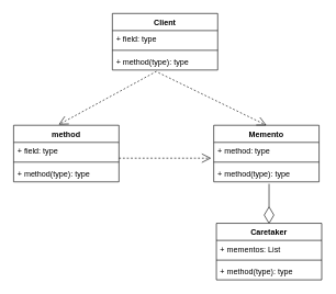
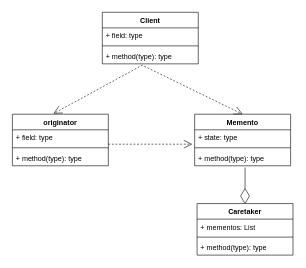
- <mxCell id="2" value="method" style="swimlane;fontStyle=1;align=center;verticalAlign=top;childLayout=stackLayout;horizontal=1;startSize=26;horizontalStack=0;resizeParent=1;resizeParentMax=0;resizeLast=0;collapsible=1;marginBottom=0;" vertex="1" parent="1"><mxGeometry x="20" y="190" width="160" height="86" as="geometry" /></mxCell>
+ <mxCell id="2" value="originator" style="swimlane;fontStyle=1;align=center;verticalAlign=top;childLayout=stackLayout;horizontal=1;startSize=26;horizontalStack=0;resizeParent=1;resizeParentMax=0;resizeLast=0;collapsible=1;marginBottom=0;" vertex="1" parent="1"><mxGeometry x="20" y="190" width="160" height="86" as="geometry" /></mxCell>
- <mxCell id="7" value="+ method: type" style="text;strokeColor=none;fillColor=none;align=left;verticalAlign=top;spacingLeft=4;spacingRight=4;overflow=hidden;rotatable=0;points=[[0,0.5],[1,0.5]];portConstraint=eastwest;" vertex="1" parent="6"><mxGeometry y="26" width="160" height="26" as="geometry" /></mxCell>
+ <mxCell id="7" value="+ state: type" style="text;strokeColor=none;fillColor=none;align=left;verticalAlign=top;spacingLeft=4;spacingRight=4;overflow=hidden;rotatable=0;points=[[0,0.5],[1,0.5]];portConstraint=eastwest;" vertex="1" parent="6"><mxGeometry y="26" width="160" height="26" as="geometry" /></mxCell>
